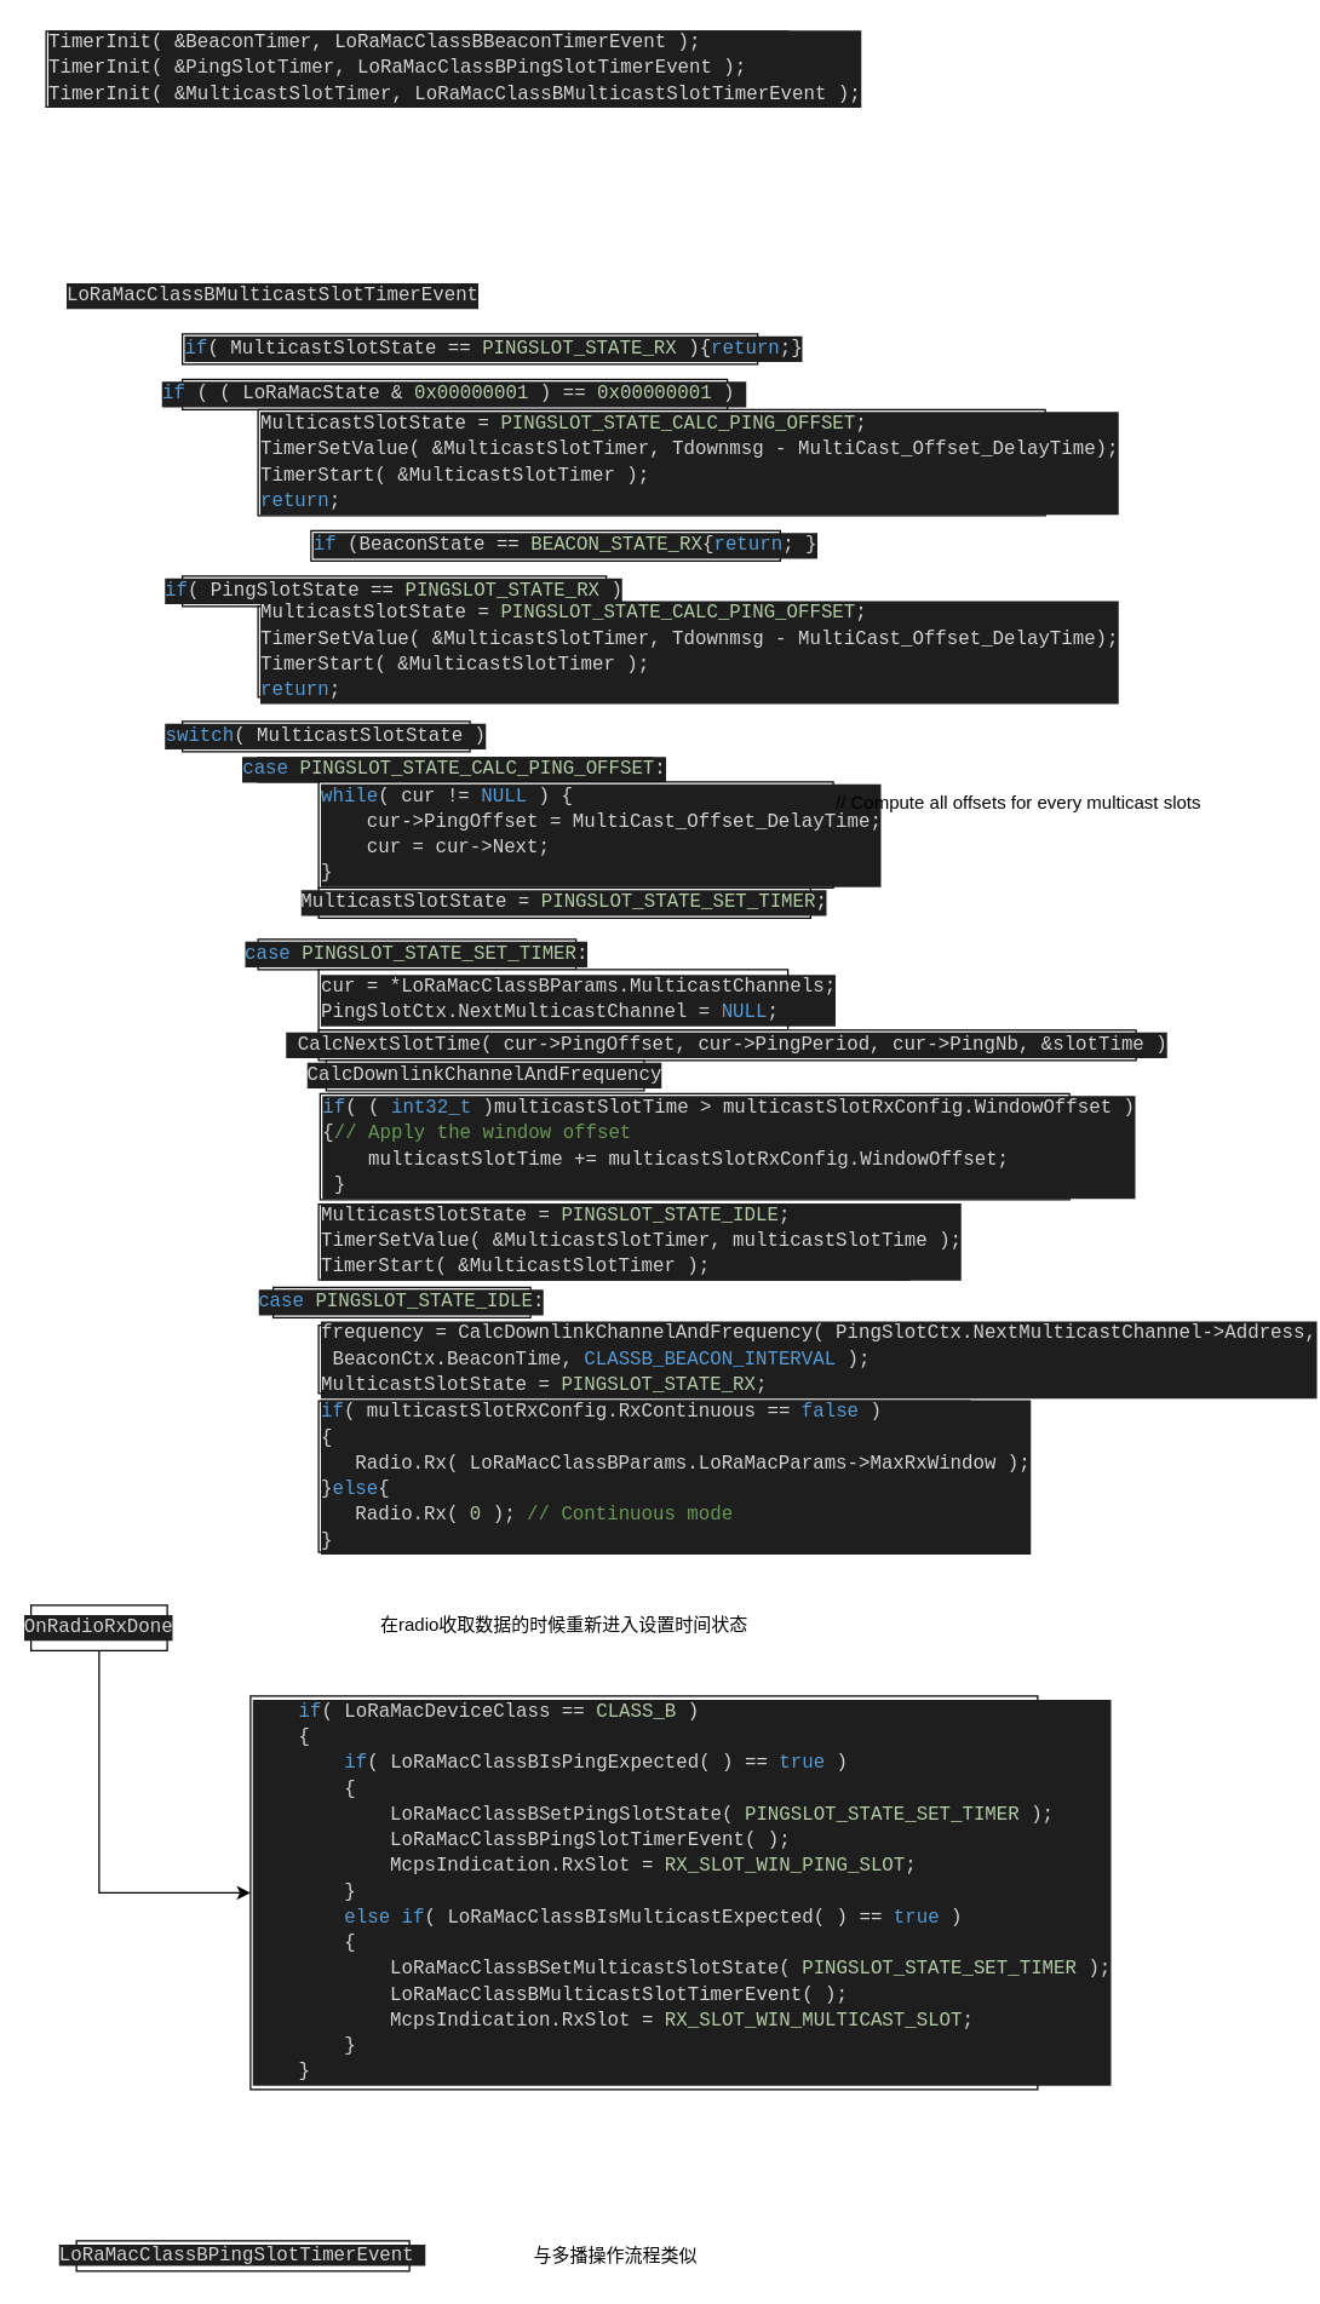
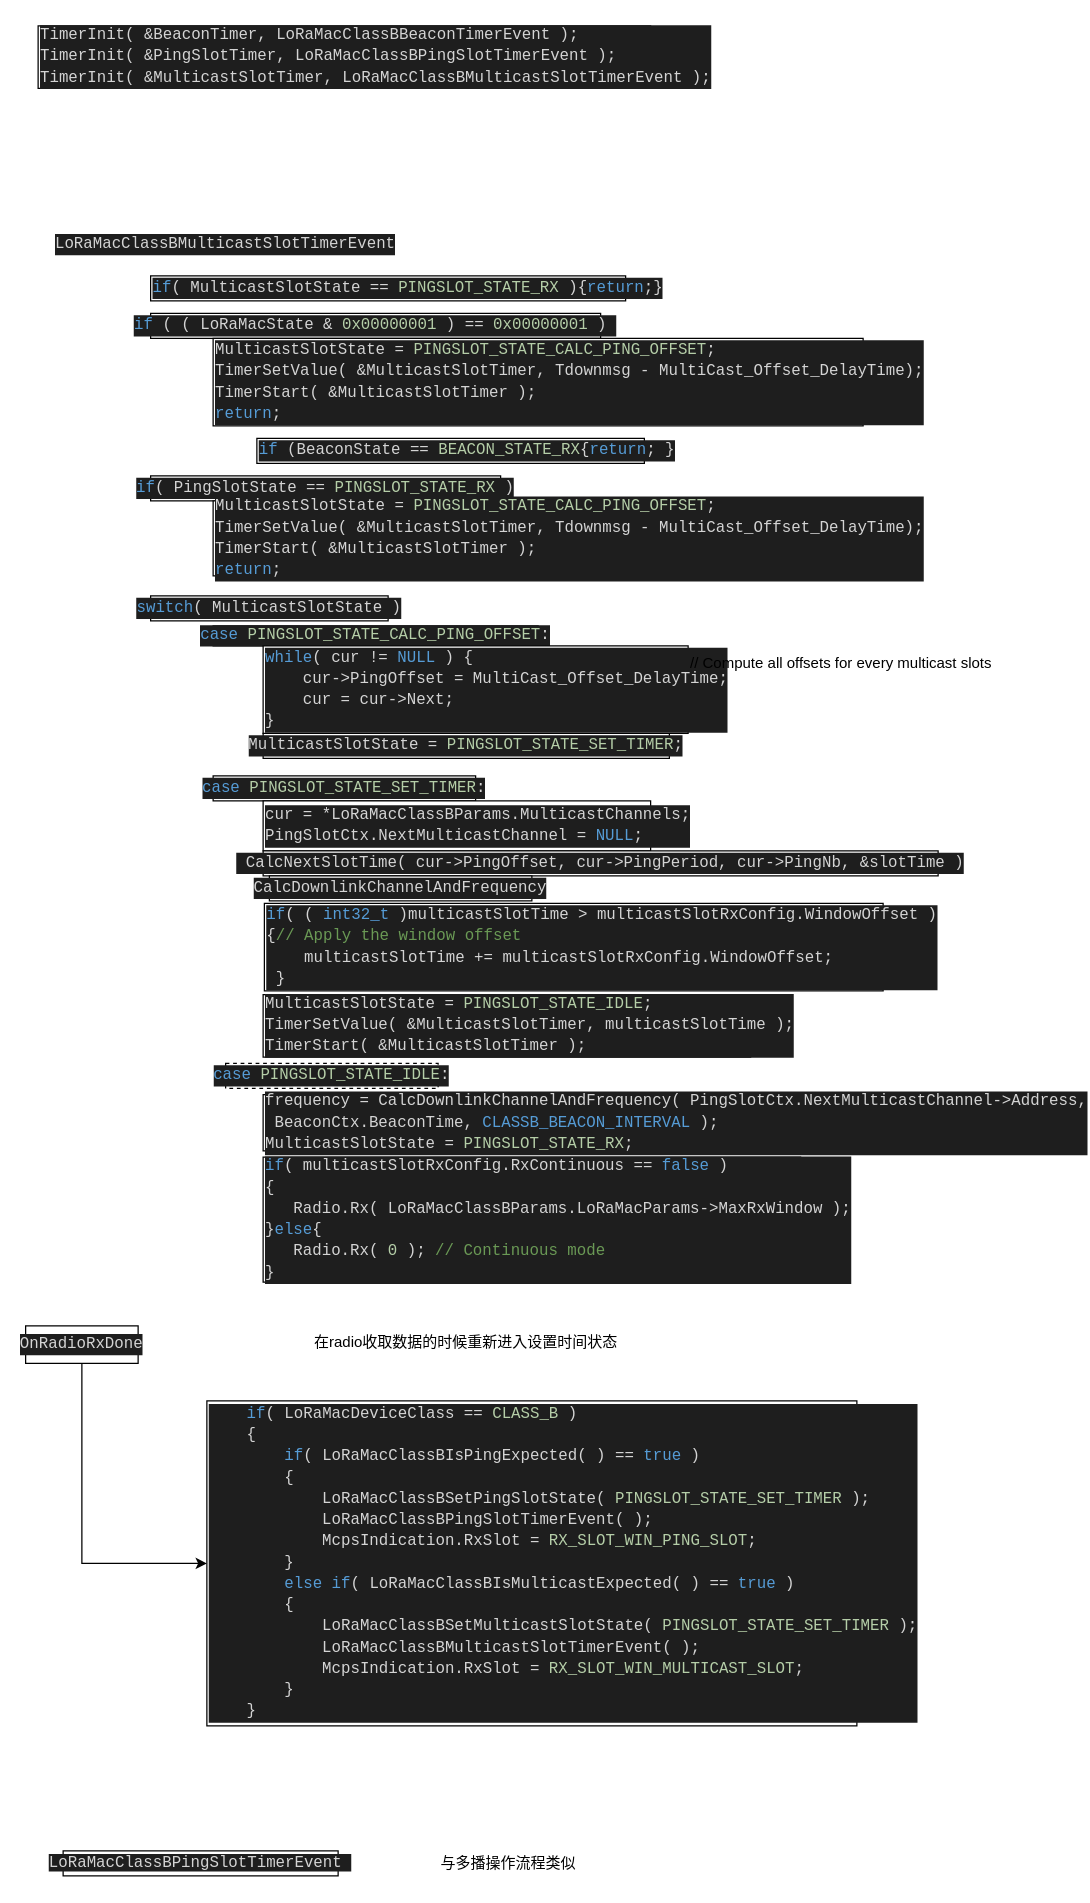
- <mxCell id="21" value="&lt;div style=&quot;color: rgb(212 , 212 , 212) ; background-color: rgb(30 , 30 , 30) ; font-family: &amp;#34;consolas&amp;#34; , &amp;#34;courier new&amp;#34; , monospace ; font-size: 12.6px ; line-height: 17px ; white-space: pre&quot;&gt;&lt;span style=&quot;color: #569cd6&quot;&gt;case&lt;/span&gt; &lt;span style=&quot;color: #b5cea8&quot;&gt;PINGSLOT_STATE_IDLE&lt;/span&gt;:&lt;/div&gt;" style="rounded=0;whiteSpace=wrap;html=1;" parent="1" vertex="1"><mxGeometry x="180" y="850" width="170" height="20" as="geometry" /></mxCell>
+ <mxCell id="21" value="&lt;div style=&quot;color: rgb(212 , 212 , 212) ; background-color: rgb(30 , 30 , 30) ; font-family: &amp;#34;consolas&amp;#34; , &amp;#34;courier new&amp;#34; , monospace ; font-size: 12.6px ; line-height: 17px ; white-space: pre&quot;&gt;&lt;span style=&quot;color: #569cd6&quot;&gt;case&lt;/span&gt; &lt;span style=&quot;color: #b5cea8&quot;&gt;PINGSLOT_STATE_IDLE&lt;/span&gt;:&lt;/div&gt;" style="rounded=0;whiteSpace=wrap;html=1;dashed=1;" parent="1" vertex="1"><mxGeometry x="180" y="850" width="170" height="20" as="geometry" /></mxCell>
